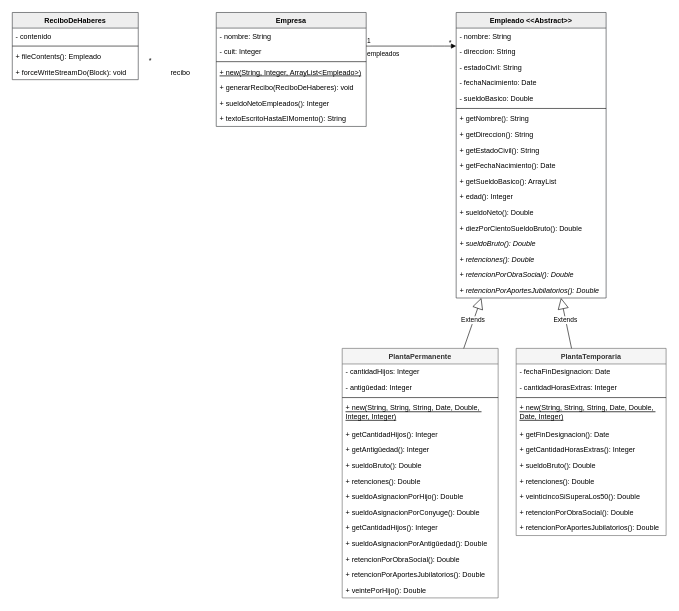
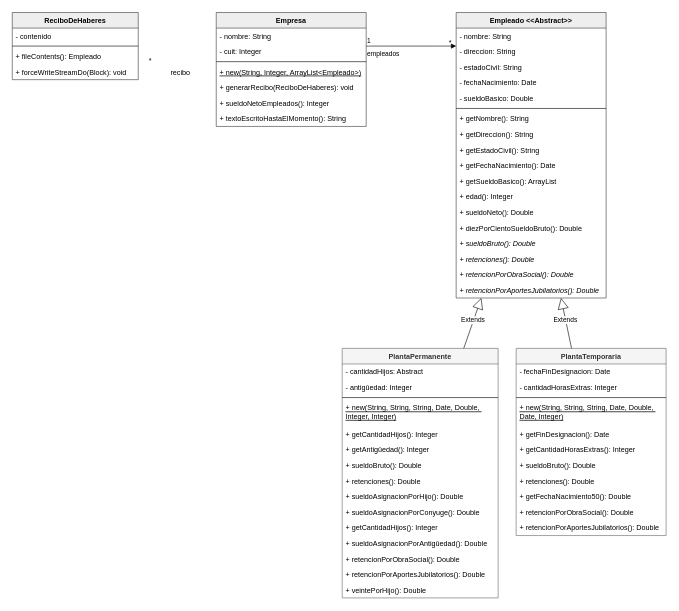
- <mxCell id="30" value="- cantidadHijos: Integer" style="text;strokeColor=none;fillColor=none;align=left;verticalAlign=top;spacingLeft=4;spacingRight=4;overflow=hidden;rotatable=0;points=[[0,0.5],[1,0.5]];portConstraint=eastwest;" parent="29" vertex="1"><mxGeometry y="26" width="260" height="26" as="geometry" /></mxCell>
+ <mxCell id="30" value="- cantidadHijos: Abstract" style="text;strokeColor=none;fillColor=none;align=left;verticalAlign=top;spacingLeft=4;spacingRight=4;overflow=hidden;rotatable=0;points=[[0,0.5],[1,0.5]];portConstraint=eastwest;" parent="29" vertex="1"><mxGeometry y="26" width="260" height="26" as="geometry" /></mxCell>
- <mxCell id="54" value="+ veinticincoSiSuperaLos50(): Double" style="text;strokeColor=none;fillColor=none;align=left;verticalAlign=top;spacingLeft=4;spacingRight=4;overflow=hidden;rotatable=0;points=[[0,0.5],[1,0.5]];portConstraint=eastwest;" parent="45" vertex="1"><mxGeometry y="234" width="250" height="26" as="geometry" /></mxCell>
+ <mxCell id="54" value="+ getFechaNacimiento50(): Double" style="text;strokeColor=none;fillColor=none;align=left;verticalAlign=top;spacingLeft=4;spacingRight=4;overflow=hidden;rotatable=0;points=[[0,0.5],[1,0.5]];portConstraint=eastwest;" parent="45" vertex="1"><mxGeometry y="234" width="250" height="26" as="geometry" /></mxCell>
